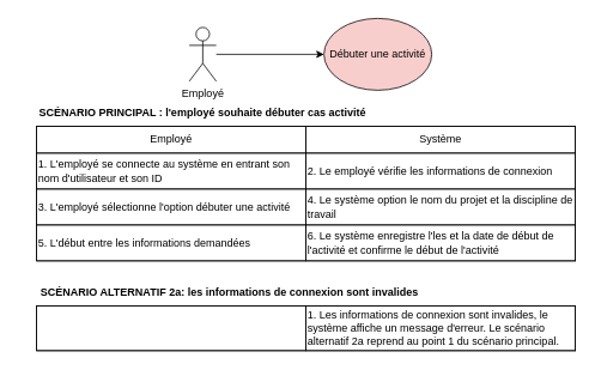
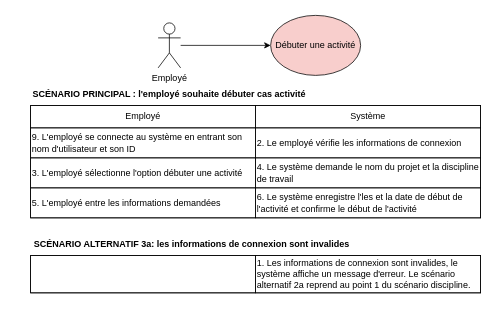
- <mxCell id="10" value="1.&amp;nbsp;L'employé se connecte au système en entrant son nom d'utilisateur et son ID" style="connectable=0;recursiveResize=0;strokeColor=inherit;fillColor=none;align=left;whiteSpace=wrap;html=1;" vertex="1" parent="9"><mxGeometry width="300" height="40" as="geometry"><mxRectangle width="300" height="40" as="alternateBounds" /></mxGeometry></mxCell>
+ <mxCell id="10" value="9.&amp;nbsp;L'employé se connecte au système en entrant son nom d'utilisateur et son ID" style="connectable=0;recursiveResize=0;strokeColor=inherit;fillColor=none;align=left;whiteSpace=wrap;html=1;" vertex="1" parent="9"><mxGeometry width="300" height="40" as="geometry"><mxRectangle width="300" height="40" as="alternateBounds" /></mxGeometry></mxCell>
- <mxCell id="14" value="4.&amp;nbsp;Le système option le nom du projet et la discipline de travail" style="connectable=0;recursiveResize=0;strokeColor=inherit;fillColor=none;align=left;whiteSpace=wrap;html=1;" vertex="1" parent="12"><mxGeometry x="300" width="300" height="40" as="geometry"><mxRectangle width="300" height="40" as="alternateBounds" /></mxGeometry></mxCell>
+ <mxCell id="14" value="4.&amp;nbsp;Le système demande le nom du projet et la discipline de travail" style="connectable=0;recursiveResize=0;strokeColor=inherit;fillColor=none;align=left;whiteSpace=wrap;html=1;" vertex="1" parent="12"><mxGeometry x="300" width="300" height="40" as="geometry"><mxRectangle width="300" height="40" as="alternateBounds" /></mxGeometry></mxCell>
- <mxCell id="16" value="5.&amp;nbsp;L'début entre les informations demandées" style="connectable=0;recursiveResize=0;strokeColor=inherit;fillColor=none;align=left;whiteSpace=wrap;html=1;" vertex="1" parent="15"><mxGeometry width="300" height="40" as="geometry"><mxRectangle width="300" height="40" as="alternateBounds" /></mxGeometry></mxCell>
+ <mxCell id="16" value="5.&amp;nbsp;L'employé entre les informations demandées" style="connectable=0;recursiveResize=0;strokeColor=inherit;fillColor=none;align=left;whiteSpace=wrap;html=1;" vertex="1" parent="15"><mxGeometry width="300" height="40" as="geometry"><mxRectangle width="300" height="40" as="alternateBounds" /></mxGeometry></mxCell>
- <mxCell id="23" value="&lt;b&gt;SCÉNARIO ALTERNATIF 2a: les informations de connexion sont invalides&lt;/b&gt;" style="text;html=1;align=center;verticalAlign=middle;whiteSpace=wrap;rounded=0;" vertex="1" parent="1"><mxGeometry x="30" y="310" width="450" height="30" as="geometry" /></mxCell>
+ <mxCell id="23" value="&lt;b&gt;SCÉNARIO ALTERNATIF 3a: les informations de connexion sont invalides&lt;/b&gt;" style="text;html=1;align=center;verticalAlign=middle;whiteSpace=wrap;rounded=0;" vertex="1" parent="1"><mxGeometry x="30" y="310" width="450" height="30" as="geometry" /></mxCell>
- <mxCell id="22" value="1. Les informations de connexion sont invalides, le système affiche un message d'erreur. Le scénario alternatif 2a reprend au point 1 du scénario principal." style="connectable=0;recursiveResize=0;strokeColor=inherit;fillColor=none;align=left;whiteSpace=wrap;html=1;" vertex="1" parent="20"><mxGeometry x="300" width="300" height="50" as="geometry"><mxRectangle width="300" height="50" as="alternateBounds" /></mxGeometry></mxCell>
+ <mxCell id="22" value="1. Les informations de connexion sont invalides, le système affiche un message d'erreur. Le scénario alternatif 2a reprend au point 1 du scénario discipline." style="connectable=0;recursiveResize=0;strokeColor=inherit;fillColor=none;align=left;whiteSpace=wrap;html=1;" vertex="1" parent="20"><mxGeometry x="300" width="300" height="50" as="geometry"><mxRectangle width="300" height="50" as="alternateBounds" /></mxGeometry></mxCell>
